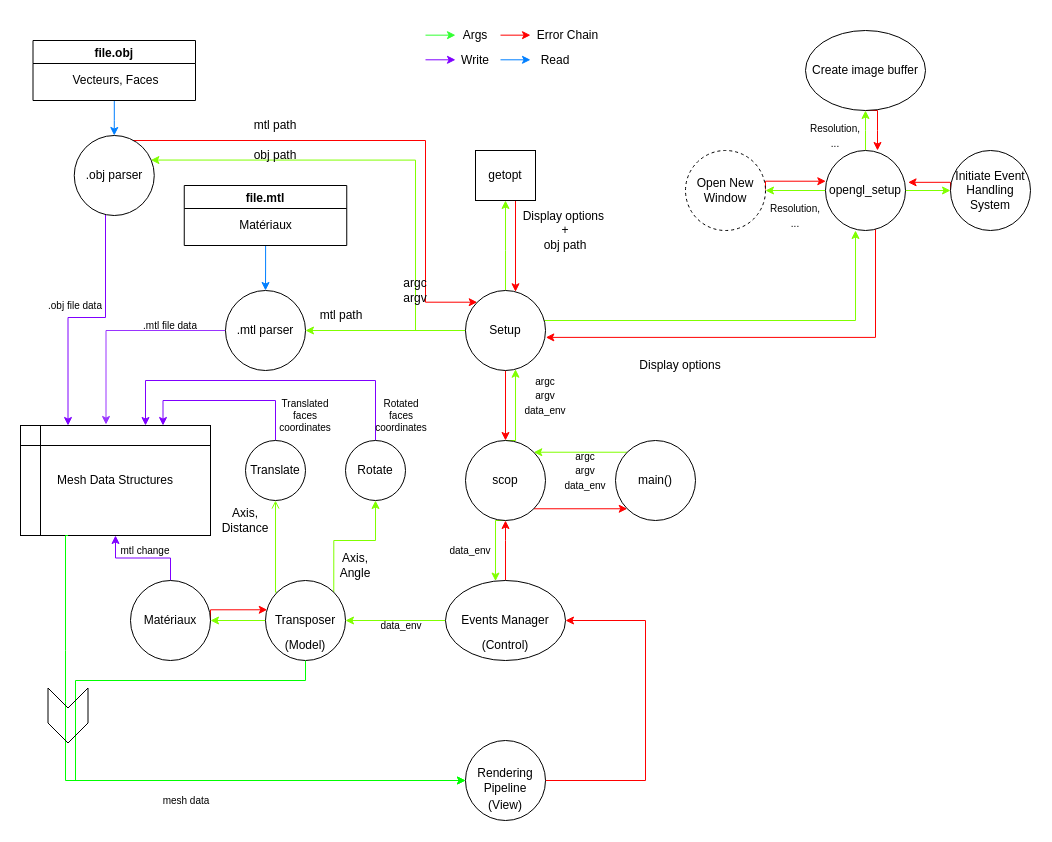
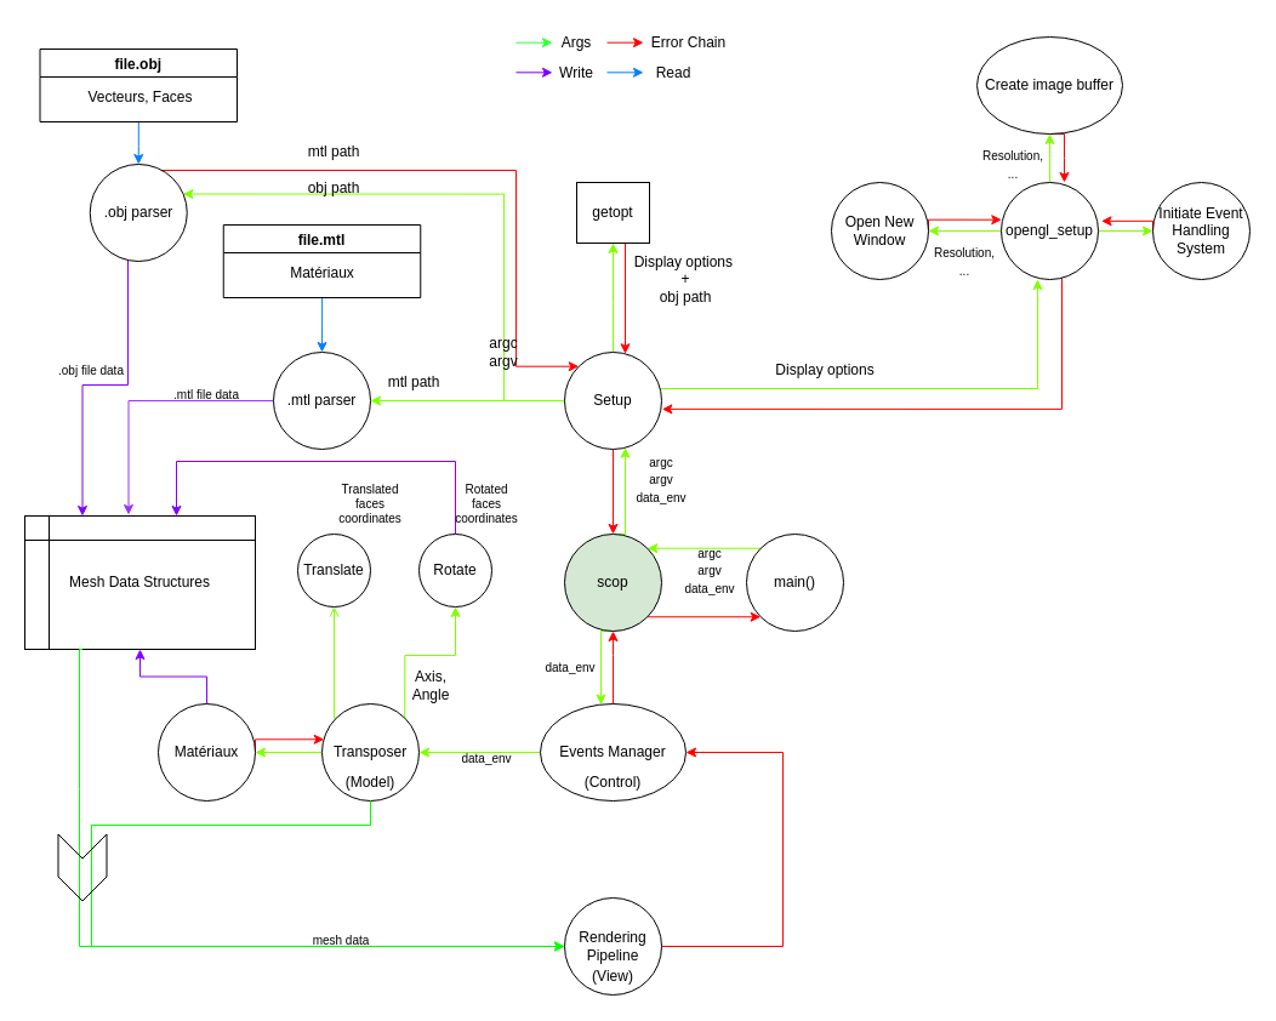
- <mxCell id="16" value="Open New Window" style="ellipse;whiteSpace=wrap;html=1;aspect=fixed;dashed=1;" parent="1" vertex="1"><mxGeometry x="685" y="150" width="80" height="80" as="geometry" /></mxCell>
+ <mxCell id="16" value="Open New Window" style="ellipse;whiteSpace=wrap;html=1;aspect=fixed;" parent="1" vertex="1"><mxGeometry x="685" y="150" width="80" height="80" as="geometry" /></mxCell>
- <mxCell id="35" value="Display options" style="text;html=1;strokeColor=none;fillColor=none;align=center;verticalAlign=middle;whiteSpace=wrap;rounded=0;" parent="1" vertex="1"><mxGeometry x="635" y="350" width="90" height="30" as="geometry" /></mxCell>
+ <mxCell id="35" value="Display options" style="text;html=1;strokeColor=none;fillColor=none;align=center;verticalAlign=middle;whiteSpace=wrap;rounded=0;" parent="1" vertex="1"><mxGeometry x="635" y="290" width="90" height="30" as="geometry" /></mxCell>
- <mxCell id="50" style="edgeStyle=orthogonalEdgeStyle;rounded=0;orthogonalLoop=1;jettySize=auto;html=1;entryX=0.75;entryY=0;entryDx=0;entryDy=0;exitX=0.5;exitY=0;exitDx=0;exitDy=0;strokeColor=#7F00FF;" parent="1" source="51" target="5" edge="1"><mxGeometry relative="1" as="geometry"><Array as="points"><mxPoint x="275" y="400" /><mxPoint x="163" y="400" /></Array></mxGeometry></mxCell>
- <mxCell id="62" value="scop" style="ellipse;whiteSpace=wrap;html=1;aspect=fixed;" parent="1" vertex="1"><mxGeometry x="465" y="440" width="80" height="80" as="geometry" /></mxCell>
+ <mxCell id="62" value="scop" style="ellipse;whiteSpace=wrap;html=1;aspect=fixed;fillColor=#d5e8d4;" parent="1" vertex="1"><mxGeometry x="465" y="440" width="80" height="80" as="geometry" /></mxCell>
- <mxCell id="53" value="Axis,&lt;br&gt;Distance" style="text;html=1;strokeColor=none;fillColor=none;align=center;verticalAlign=middle;whiteSpace=wrap;rounded=0;" parent="1" vertex="1"><mxGeometry x="215" y="505" width="60" height="30" as="geometry" /></mxCell>
- <mxCell id="84" value="mtl change" style="text;html=1;strokeColor=none;fillColor=none;align=center;verticalAlign=middle;whiteSpace=wrap;rounded=0;fontSize=10;" parent="1" vertex="1"><mxGeometry x="115" y="535" width="60" height="30" as="geometry" /></mxCell>
- <mxCell id="89" value="&lt;font style=&quot;font-size: 10px&quot;&gt;mesh data&lt;/font&gt;" style="text;html=1;strokeColor=none;fillColor=none;align=center;verticalAlign=middle;whiteSpace=wrap;rounded=0;" vertex="1" parent="1"><mxGeometry x="156.25" y="785" width="60" height="30" as="geometry" /></mxCell>
+ <mxCell id="89" value="&lt;font style=&quot;font-size: 10px&quot;&gt;mesh data&lt;/font&gt;" style="text;html=1;strokeColor=none;fillColor=none;align=center;verticalAlign=middle;whiteSpace=wrap;rounded=0;" vertex="1" parent="1"><mxGeometry x="251.25" y="760" width="60" height="30" as="geometry" /></mxCell>
